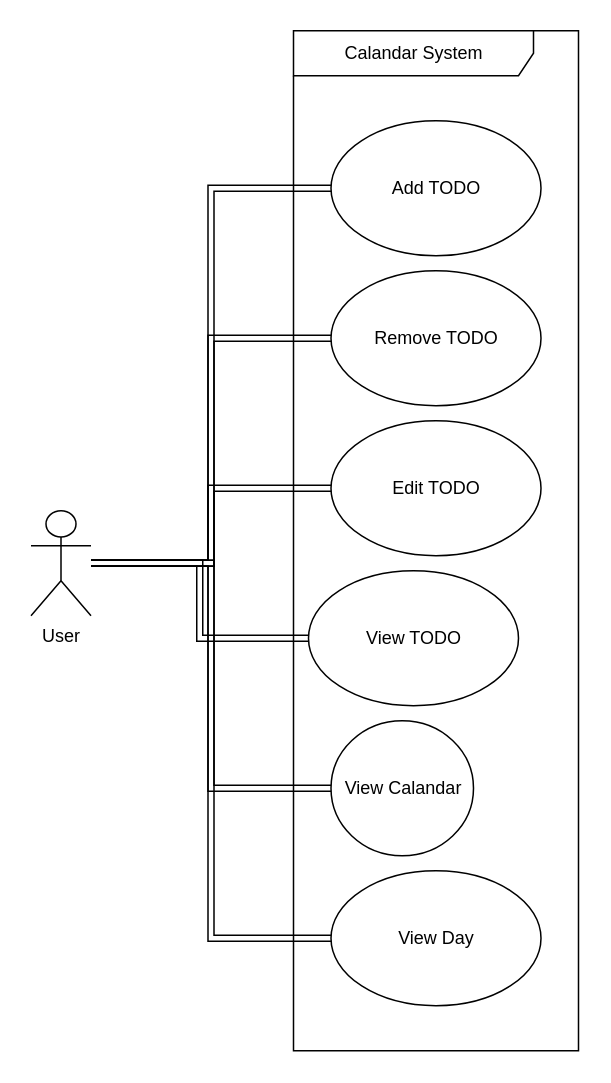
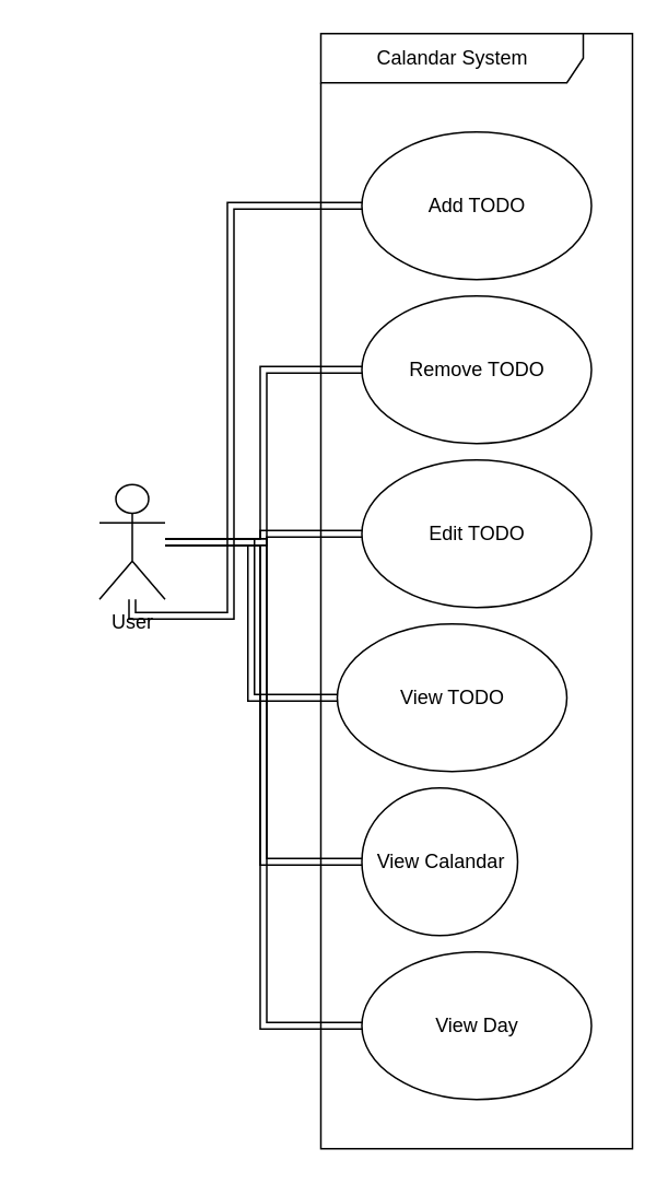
- <mxCell id="8" value="User&lt;br&gt;" style="shape=umlActor;verticalLabelPosition=bottom;verticalAlign=top;html=1;" vertex="1" parent="1"><mxGeometry x="20" y="340" width="40" height="70" as="geometry" /></mxCell>
+ <mxCell id="8" value="User&lt;br&gt;" style="shape=umlActor;verticalLabelPosition=bottom;verticalAlign=top;html=1;" vertex="1" parent="1"><mxGeometry x="60" y="295" width="40" height="70" as="geometry" /></mxCell>
